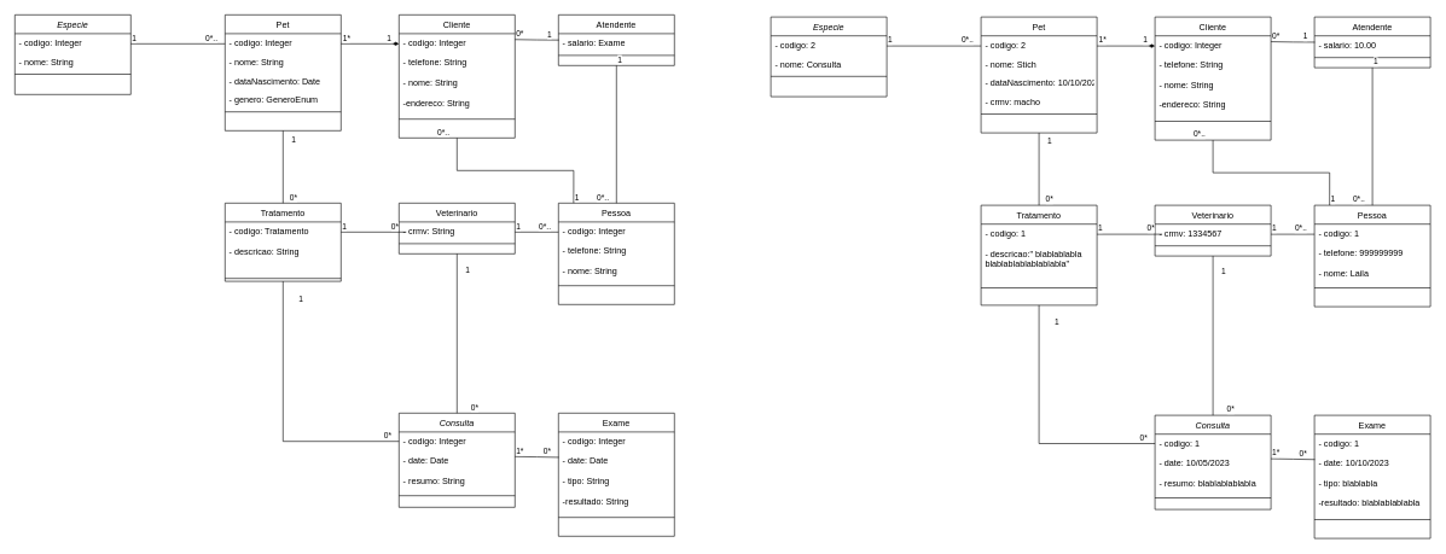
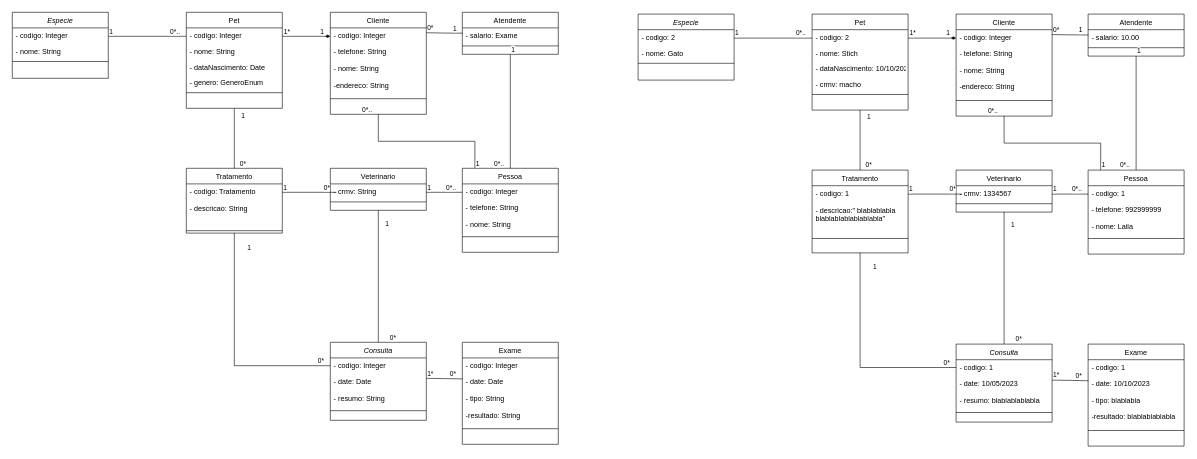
- <mxCell id="72" value="- nome: Consulta" style="text;align=left;verticalAlign=top;spacingLeft=4;spacingRight=4;overflow=hidden;rotatable=0;points=[[0,0.5],[1,0.5]];portConstraint=eastwest;rounded=0;shadow=0;html=0;" vertex="1" parent="70"><mxGeometry y="52" width="160" height="26" as="geometry" /></mxCell>
+ <mxCell id="72" value="- nome: Gato" style="text;align=left;verticalAlign=top;spacingLeft=4;spacingRight=4;overflow=hidden;rotatable=0;points=[[0,0.5],[1,0.5]];portConstraint=eastwest;rounded=0;shadow=0;html=0;" vertex="1" parent="70"><mxGeometry y="52" width="160" height="26" as="geometry" /></mxCell>
- <mxCell id="98" value="- telefone: 999999999&#10;&#10;- nome: Laila&#10;" style="text;align=left;verticalAlign=top;spacingLeft=4;spacingRight=4;overflow=hidden;rotatable=0;points=[[0,0.5],[1,0.5]];portConstraint=eastwest;rounded=0;shadow=0;html=0;" vertex="1" parent="96"><mxGeometry y="52" width="160" height="58" as="geometry" /></mxCell>
+ <mxCell id="98" value="- telefone: 992999999&#10;&#10;- nome: Laila&#10;" style="text;align=left;verticalAlign=top;spacingLeft=4;spacingRight=4;overflow=hidden;rotatable=0;points=[[0,0.5],[1,0.5]];portConstraint=eastwest;rounded=0;shadow=0;html=0;" vertex="1" parent="96"><mxGeometry y="52" width="160" height="58" as="geometry" /></mxCell>
